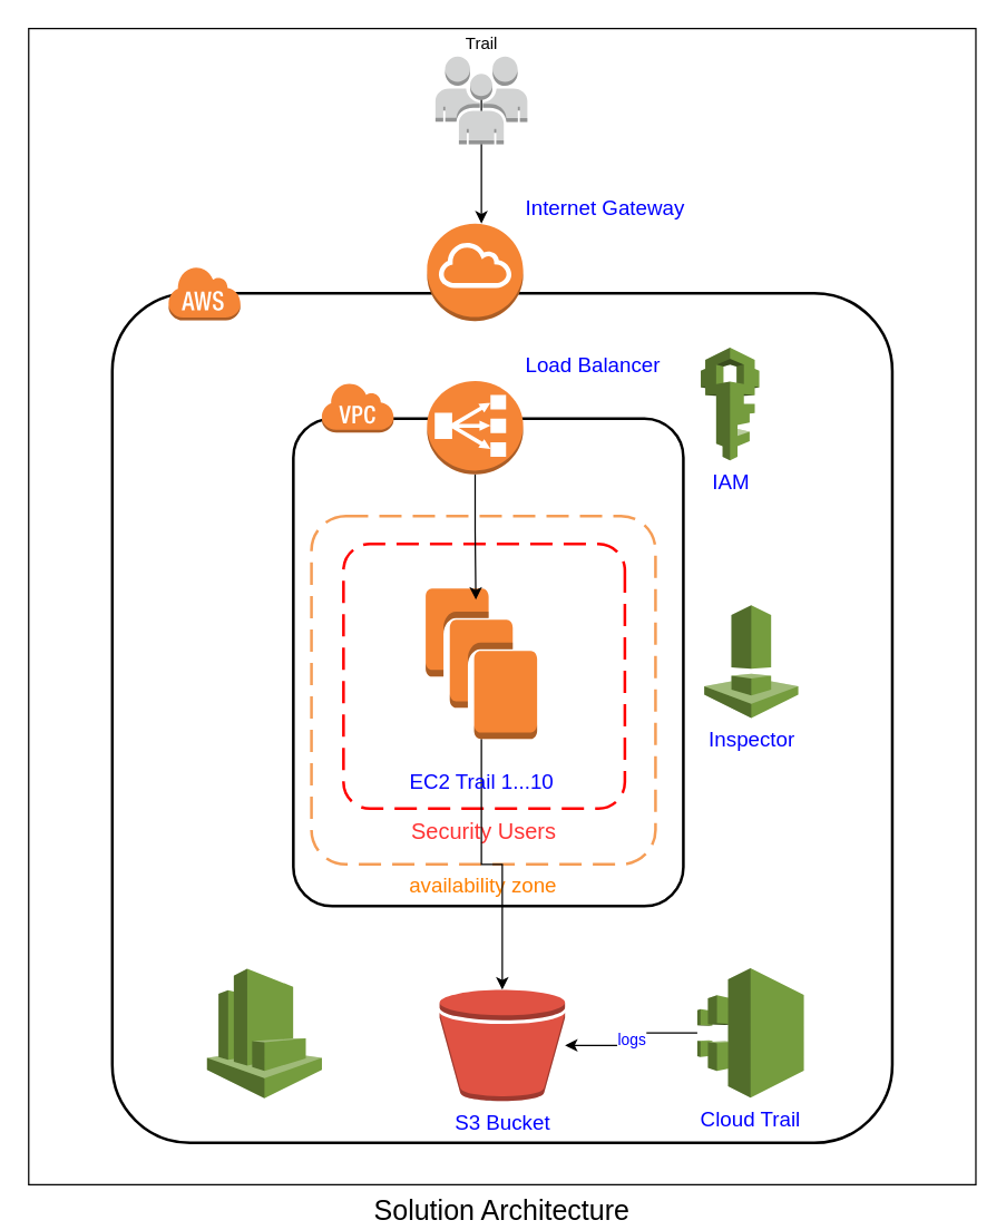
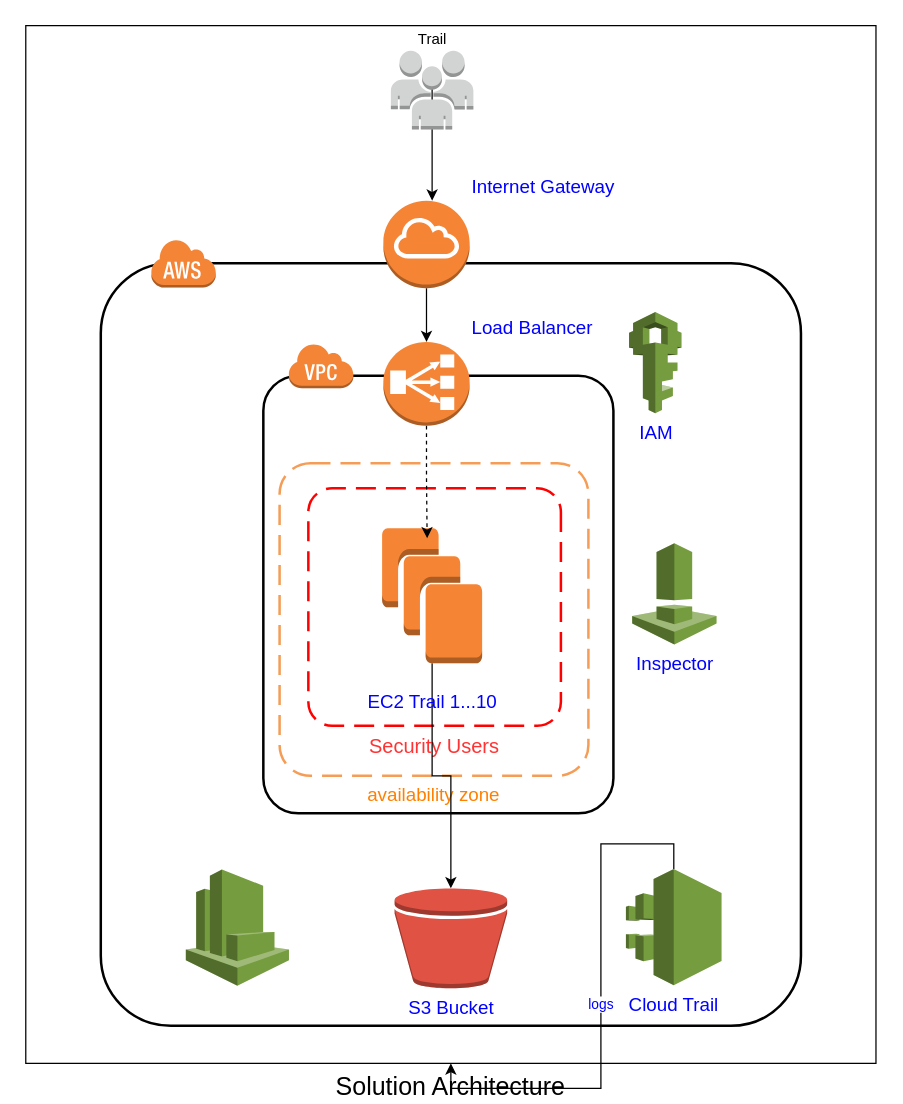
+ <mxCell id="13" value="" style="edgeStyle=orthogonalEdgeStyle;rounded=0;orthogonalLoop=1;jettySize=auto;html=1;" edge="1" parent="1" source="14" target="18"><mxGeometry relative="1" as="geometry" /></mxCell>
- <mxCell id="17" style="edgeStyle=orthogonalEdgeStyle;rounded=0;orthogonalLoop=1;jettySize=auto;html=1;exitX=0.5;exitY=1;exitDx=0;exitDy=0;exitPerimeter=0;entryX=0.45;entryY=0.074;entryDx=0;entryDy=0;entryPerimeter=0;fontColor=#0000FF;" edge="1" parent="1" source="18" target="11"><mxGeometry relative="1" as="geometry" /></mxCell>
+ <mxCell id="17" style="edgeStyle=orthogonalEdgeStyle;rounded=0;orthogonalLoop=1;jettySize=auto;html=1;exitX=0.5;exitY=1;exitDx=0;exitDy=0;exitPerimeter=0;entryX=0.45;entryY=0.074;entryDx=0;entryDy=0;entryPerimeter=0;fontColor=#0000FF;dashed=1;" edge="1" parent="1" source="18" target="11"><mxGeometry relative="1" as="geometry" /></mxCell>
- <mxCell id="19" value="logs" style="edgeStyle=orthogonalEdgeStyle;rounded=0;orthogonalLoop=1;jettySize=auto;html=1;fontColor=#0000FF;" edge="1" parent="1" source="20" target="9"><mxGeometry relative="1" as="geometry" /></mxCell>
+ <mxCell id="19" value="logs" style="edgeStyle=orthogonalEdgeStyle;rounded=0;orthogonalLoop=1;jettySize=auto;html=1;fontColor=#0000FF;" edge="1" parent="1" source="20" target="2"><mxGeometry relative="1" as="geometry" /></mxCell>
